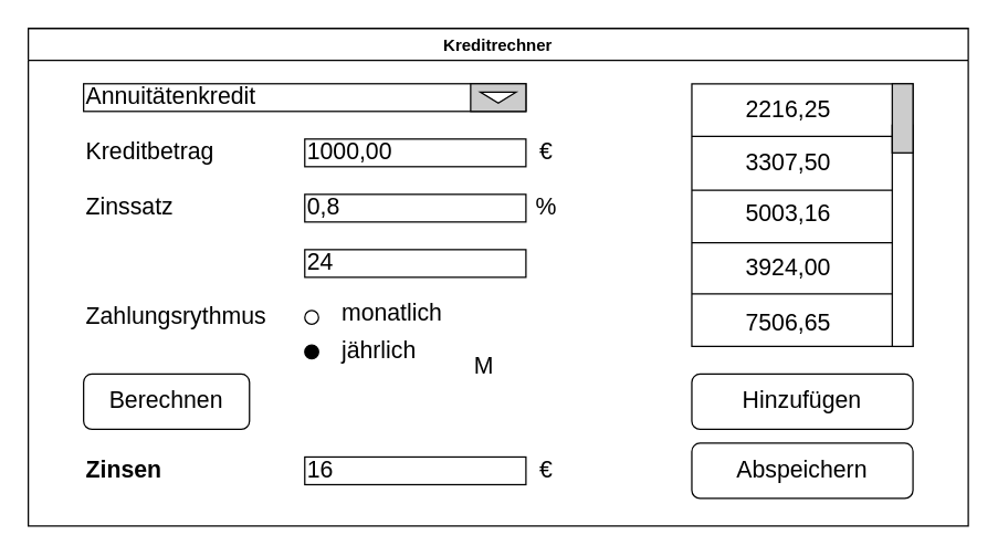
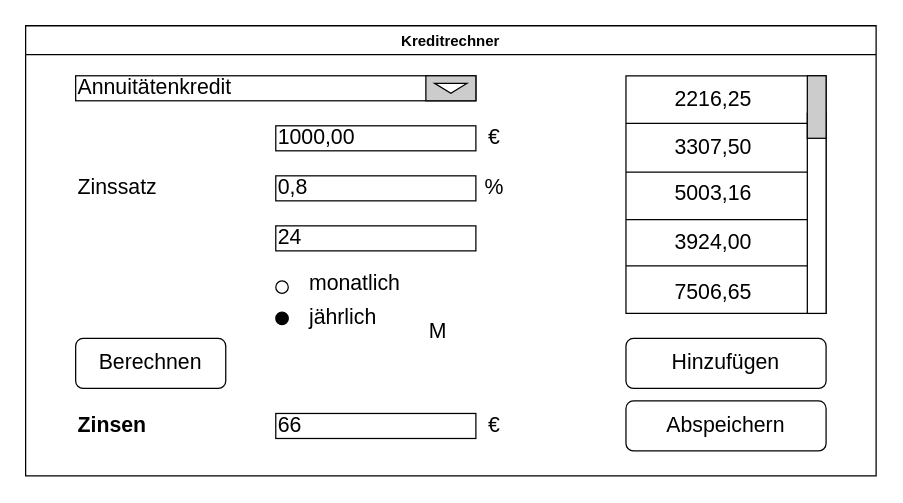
- <mxCell id="3" value="Kreditbetrag" style="text;html=1;strokeColor=none;fillColor=none;align=left;verticalAlign=middle;whiteSpace=wrap;rounded=0;fontSize=17;" vertex="1" parent="2"><mxGeometry x="40" y="70" width="140" height="40" as="geometry" /></mxCell>
- <mxCell id="51" value="Zahlungsrythmus" style="text;html=1;strokeColor=none;fillColor=none;align=left;verticalAlign=middle;whiteSpace=wrap;rounded=0;labelBackgroundColor=none;fontSize=17;" vertex="1" parent="2"><mxGeometry x="40" y="199" width="150" height="20" as="geometry" /></mxCell>
- <mxCell id="14" value="16" style="rounded=0;whiteSpace=wrap;html=1;labelBackgroundColor=none;fontSize=17;fillColor=#FFFFFF;align=left;" vertex="1" parent="2"><mxGeometry x="200" y="310" width="160" height="20" as="geometry" /></mxCell>
+ <mxCell id="14" value="66" style="rounded=0;whiteSpace=wrap;html=1;labelBackgroundColor=none;fontSize=17;fillColor=#FFFFFF;align=left;" vertex="1" parent="2"><mxGeometry x="200" y="310" width="160" height="20" as="geometry" /></mxCell>
